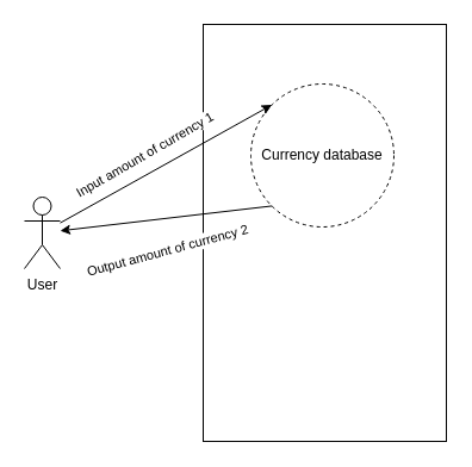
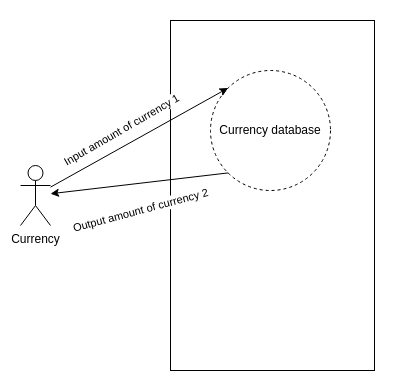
- <mxCell id="2" value="User&lt;br&gt;" style="shape=umlActor;verticalLabelPosition=bottom;verticalAlign=top;html=1;outlineConnect=0;" vertex="1" parent="1"><mxGeometry x="20" y="165" width="30" height="60" as="geometry" /></mxCell>
+ <mxCell id="2" value="Currency&lt;br&gt;" style="shape=umlActor;verticalLabelPosition=bottom;verticalAlign=top;html=1;outlineConnect=0;" vertex="1" parent="1"><mxGeometry x="20" y="165" width="30" height="60" as="geometry" /></mxCell>
